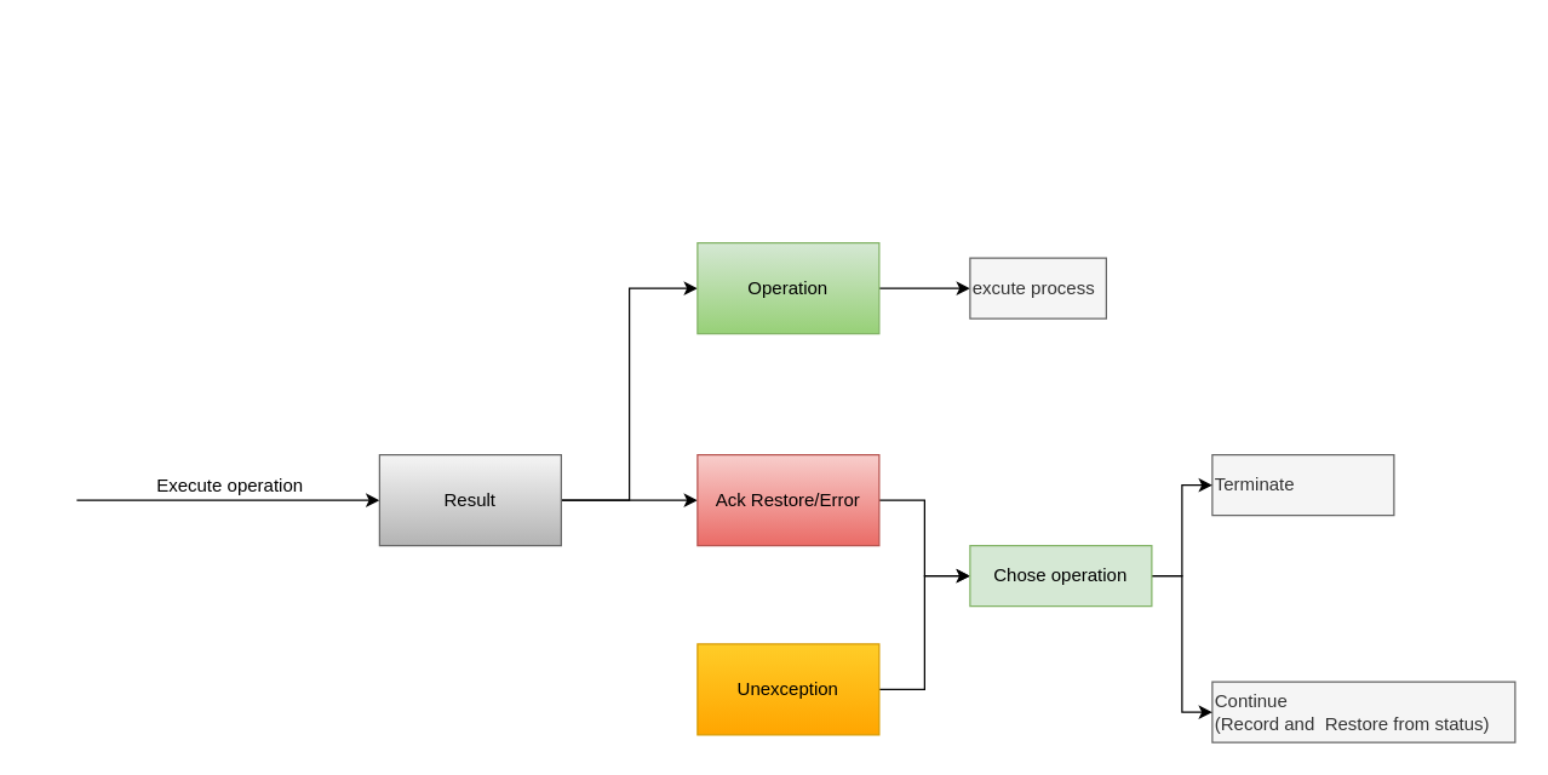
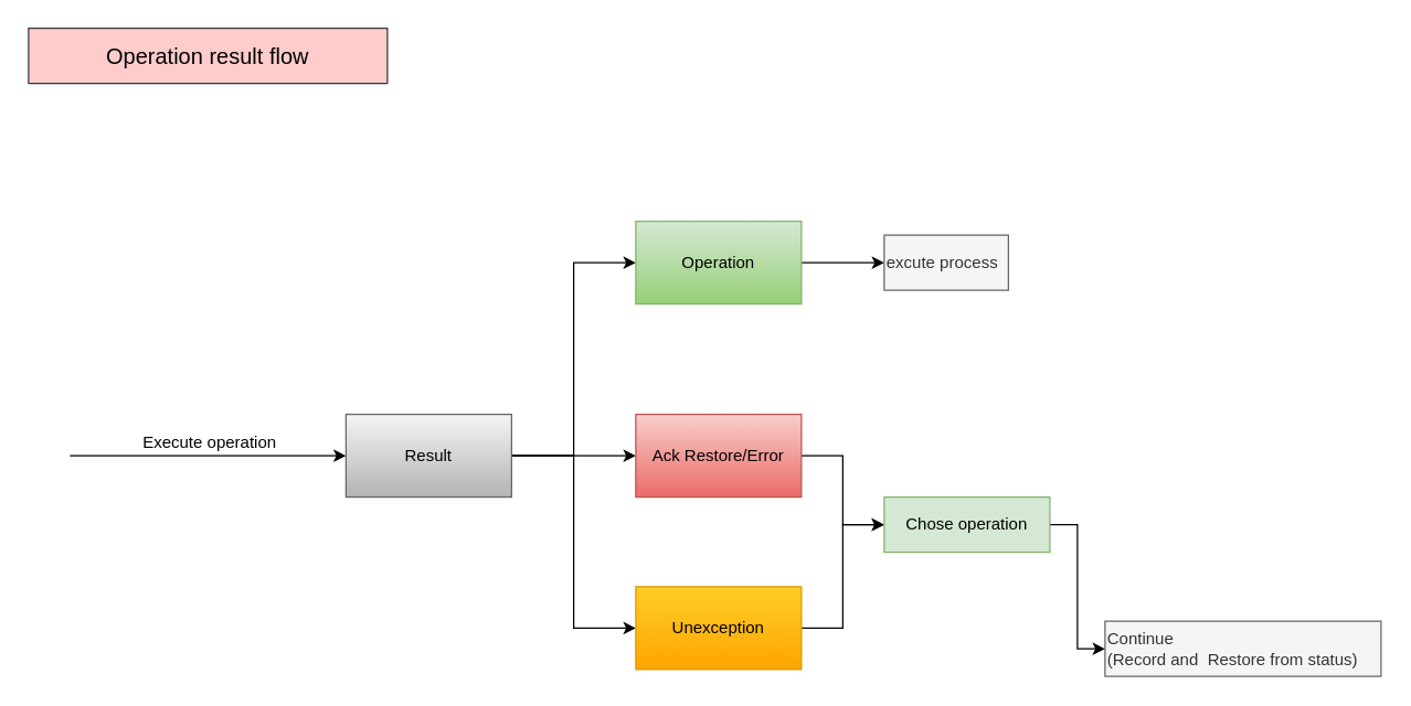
+ <mxCell id="20" value="&lt;font style=&quot;font-size: 16px;&quot;&gt;Operation result flow&lt;/font&gt;" style="text;html=1;fillColor=#ffcccc;align=center;verticalAlign=middle;whiteSpace=wrap;rounded=0;fontSize=16;strokeColor=#36393d;fontColor=#000000;" vertex="1" parent="1"><mxGeometry x="20" y="20" width="260" height="40" as="geometry" /></mxCell>
- <mxCell id="14" value="Terminate" style="rounded=0;whiteSpace=wrap;html=1;fontSize=12;fontColor=#333333;fillColor=#f5f5f5;strokeColor=#666666;align=left;" vertex="1" parent="1"><mxGeometry x="800" y="300" width="120" height="40" as="geometry" /></mxCell>
- <mxCell id="17" style="edgeStyle=orthogonalEdgeStyle;rounded=0;orthogonalLoop=1;jettySize=auto;html=1;entryX=0;entryY=0.5;entryDx=0;entryDy=0;fontSize=12;fontColor=#000000;" edge="1" parent="1" source="19" target="14"><mxGeometry relative="1" as="geometry" /></mxCell>
+ <mxCell id="6" style="edgeStyle=orthogonalEdgeStyle;rounded=0;orthogonalLoop=1;jettySize=auto;html=1;entryX=0;entryY=0.5;entryDx=0;entryDy=0;fontSize=12;fontColor=#000000;" edge="1" parent="1" source="7" target="13"><mxGeometry relative="1" as="geometry" /></mxCell>
